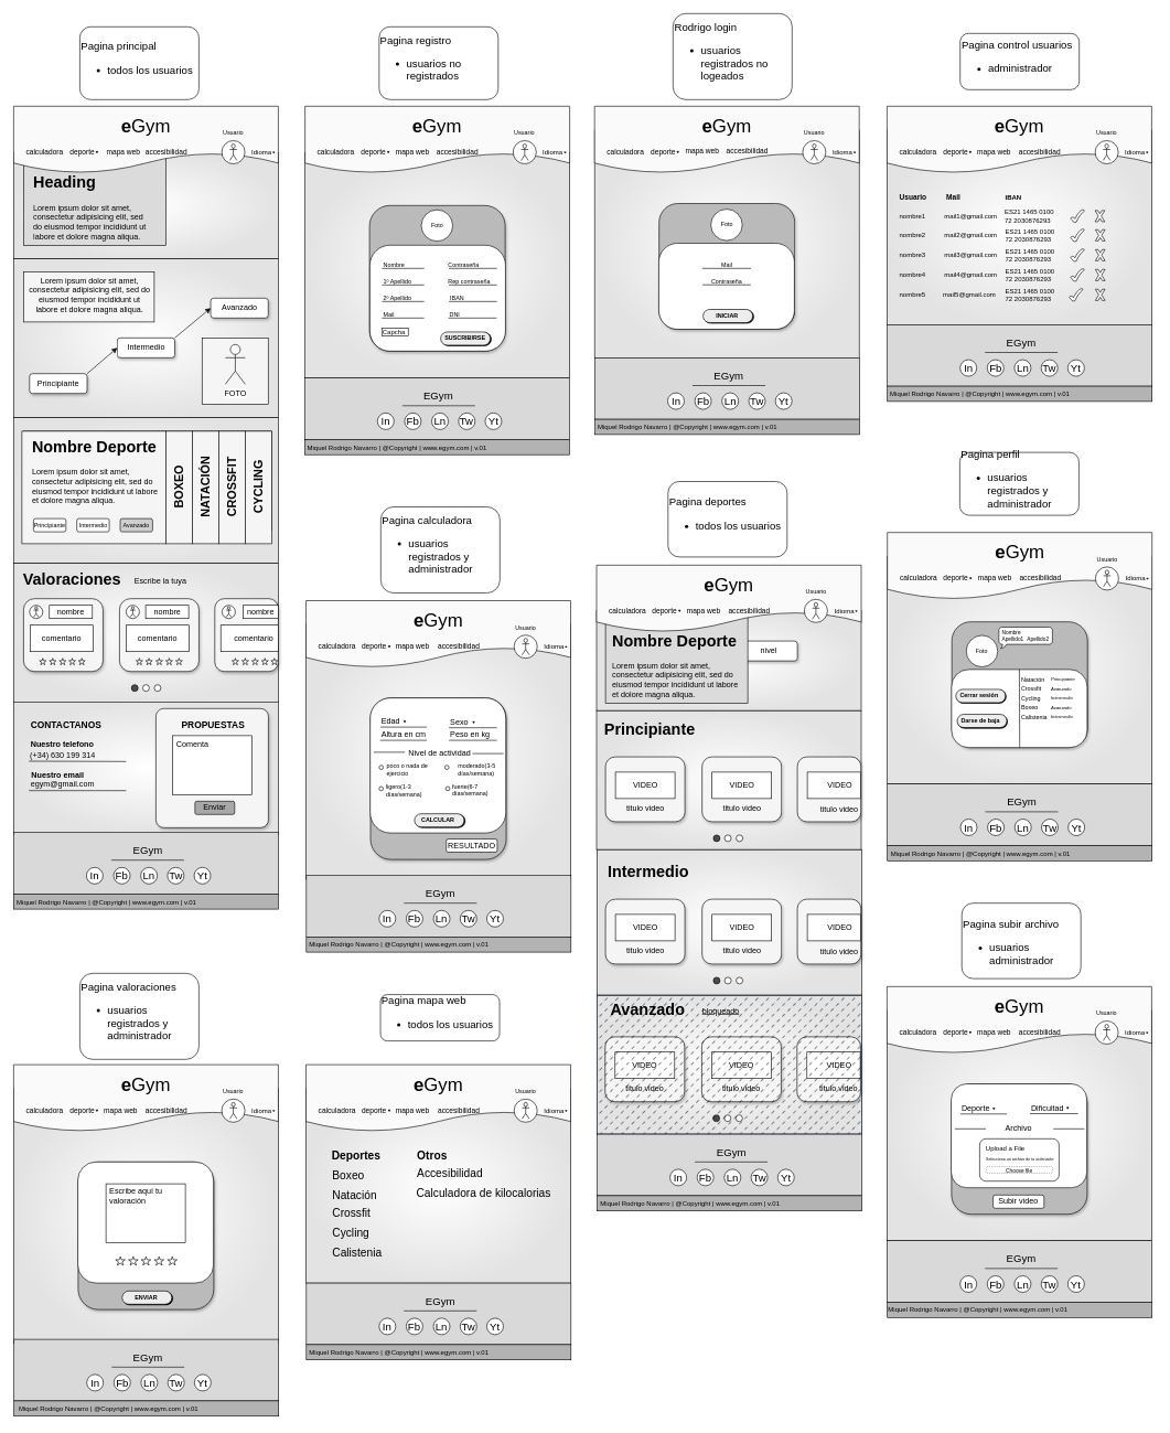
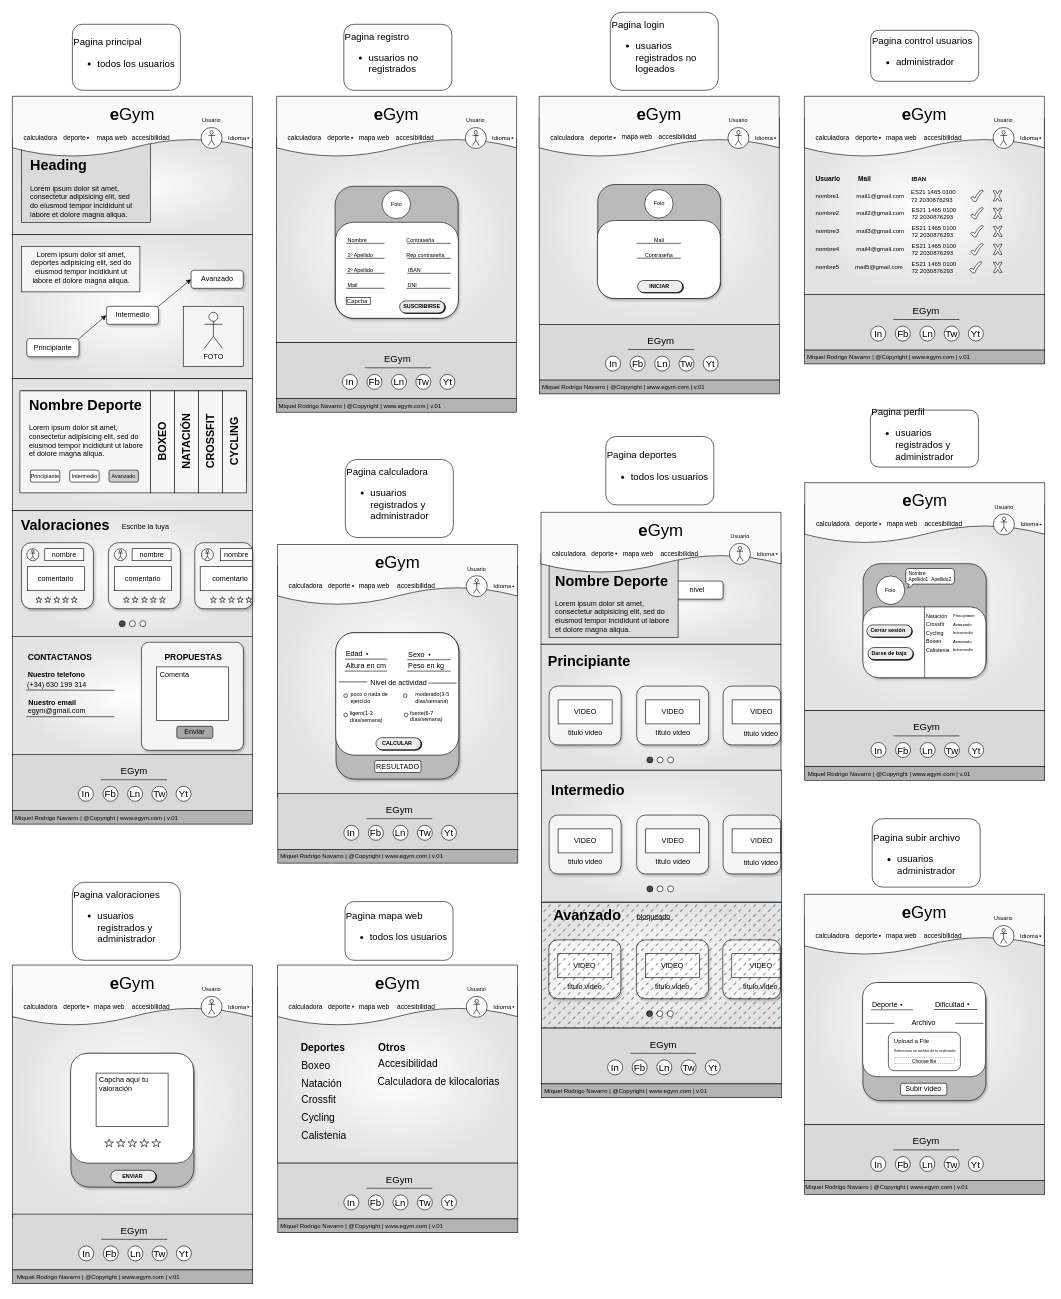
- <mxCell id="511" value="Rodrigo login&lt;br&gt;&lt;ul&gt;&lt;li&gt;usuarios registrados no logeados&lt;/li&gt;&lt;/ul&gt;" style="rounded=1;whiteSpace=wrap;html=1;fontSize=16;align=left;" parent="1" vertex="1"><mxGeometry x="1016.5" y="20" width="180" height="130" as="geometry" /></mxCell>
+ <mxCell id="511" value="Pagina login&lt;br&gt;&lt;ul&gt;&lt;li&gt;usuarios registrados no logeados&lt;/li&gt;&lt;/ul&gt;" style="rounded=1;whiteSpace=wrap;html=1;fontSize=16;align=left;" parent="1" vertex="1"><mxGeometry x="1016.5" y="20" width="180" height="130" as="geometry" /></mxCell>
- <mxCell id="65" value="Lorem ipsum dolor sit amet, consectetur adipisicing elit, sed do eiusmod tempor incididunt ut labore et dolore magna aliqua." style="text;html=1;strokeColor=none;fillColor=none;align=center;verticalAlign=middle;whiteSpace=wrap;rounded=0;" parent="1" vertex="1"><mxGeometry x="40" y="430" width="190" height="30" as="geometry" /></mxCell>
+ <mxCell id="65" value="Lorem ipsum dolor sit amet, deportes adipisicing elit, sed do eiusmod tempor incididunt ut labore et dolore magna aliqua." style="text;html=1;strokeColor=none;fillColor=none;align=center;verticalAlign=middle;whiteSpace=wrap;rounded=0;" parent="1" vertex="1"><mxGeometry x="40" y="430" width="190" height="30" as="geometry" /></mxCell>
- <mxCell id="298" value="RESULTADO" style="rounded=1;whiteSpace=wrap;html=1;" parent="1" vertex="1"><mxGeometry x="673.86" y="1267" width="77" height="20" as="geometry" /></mxCell>
+ <mxCell id="298" value="RESULTADO" style="rounded=1;whiteSpace=wrap;html=1;" parent="1" vertex="1"><mxGeometry x="623.86" y="1267" width="77" height="20" as="geometry" /></mxCell>
- <mxCell id="515" value="Pagina mapa web&lt;br&gt;&lt;ul&gt;&lt;li&gt;todos los usuarios&lt;/li&gt;&lt;/ul&gt;" style="rounded=1;whiteSpace=wrap;html=1;fontSize=16;align=left;" vertex="1" parent="1"><mxGeometry x="574.36" y="1502.18" width="180" height="70" as="geometry" /></mxCell>
+ <mxCell id="515" value="Pagina mapa web&lt;br&gt;&lt;ul&gt;&lt;li&gt;todos los usuarios&lt;/li&gt;&lt;/ul&gt;" style="rounded=1;whiteSpace=wrap;html=1;fontSize=16;align=left;" vertex="1" parent="1"><mxGeometry x="574.36" y="1502.18" width="180" height="97.82" as="geometry" /></mxCell>
- <mxCell id="362" value="Escribe aquí tu valoración" style="text;html=1;strokeColor=none;fillColor=none;align=left;verticalAlign=middle;whiteSpace=wrap;rounded=0;" parent="1" vertex="1"><mxGeometry x="162.5" y="1791" width="109.5" height="30" as="geometry" /></mxCell>
+ <mxCell id="362" value="Capcha aquí tu valoración" style="text;html=1;strokeColor=none;fillColor=none;align=left;verticalAlign=middle;whiteSpace=wrap;rounded=0;" parent="1" vertex="1"><mxGeometry x="162.5" y="1791" width="109.5" height="30" as="geometry" /></mxCell>
